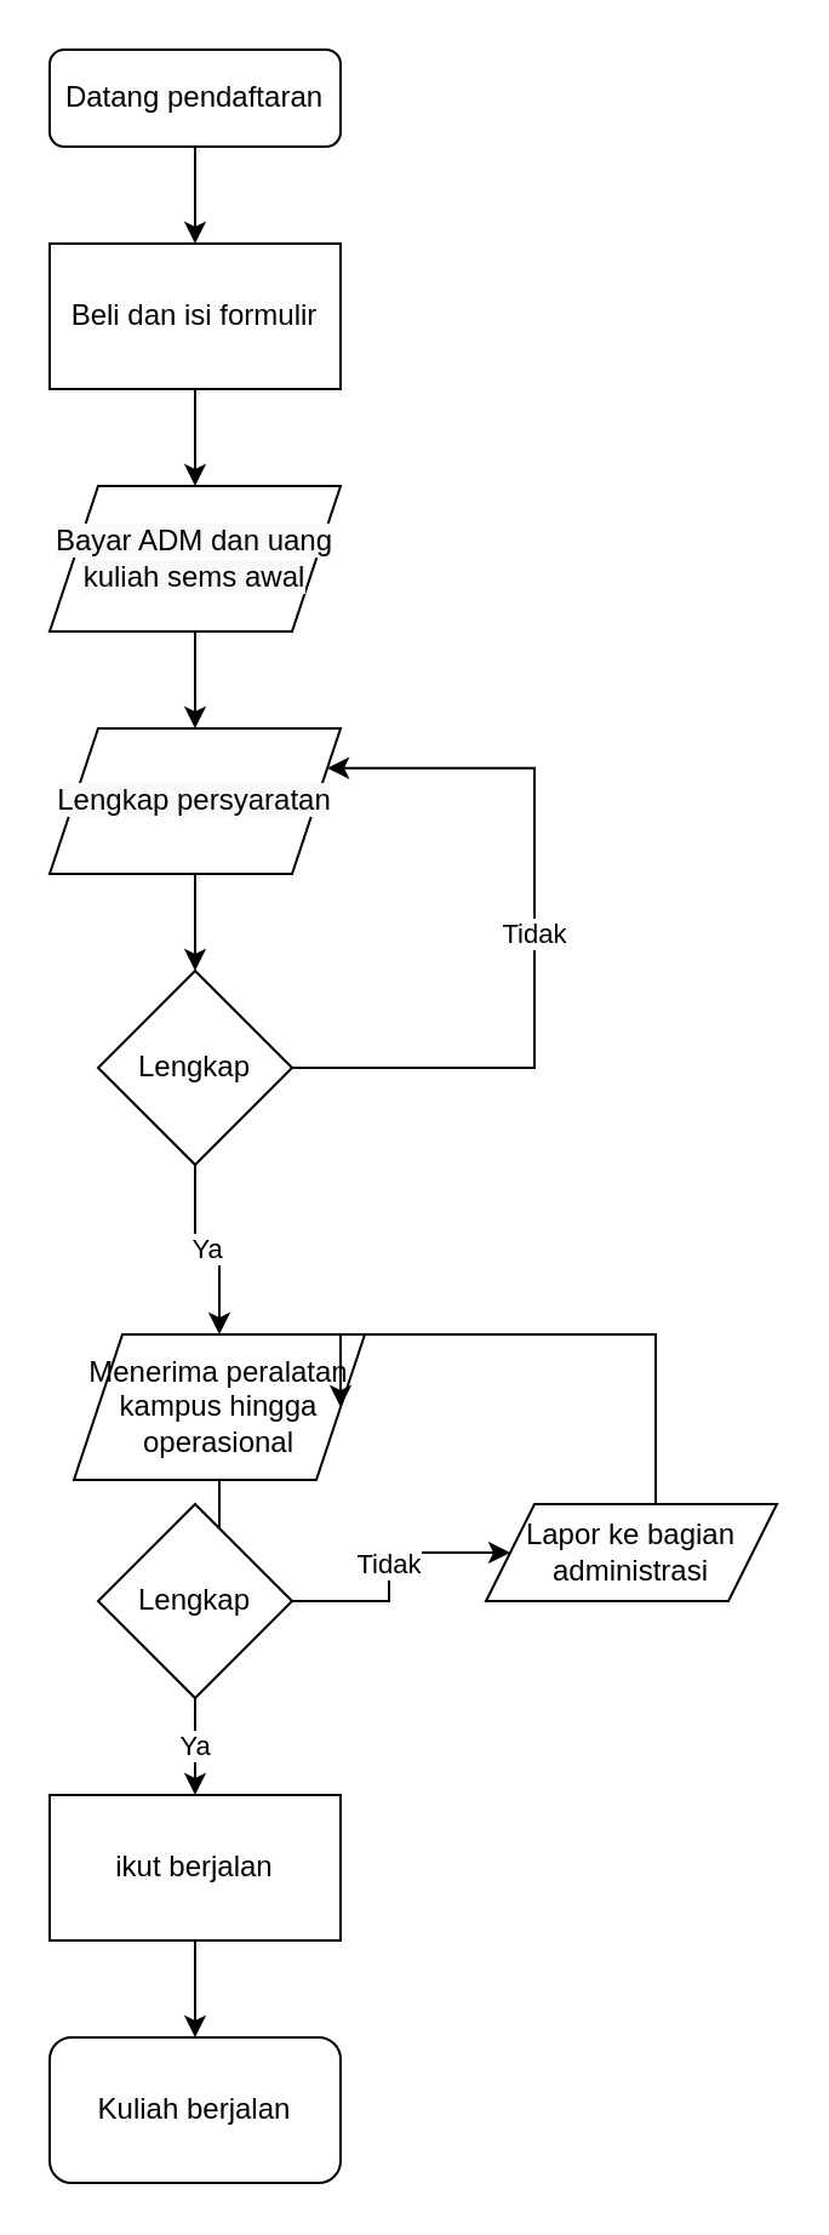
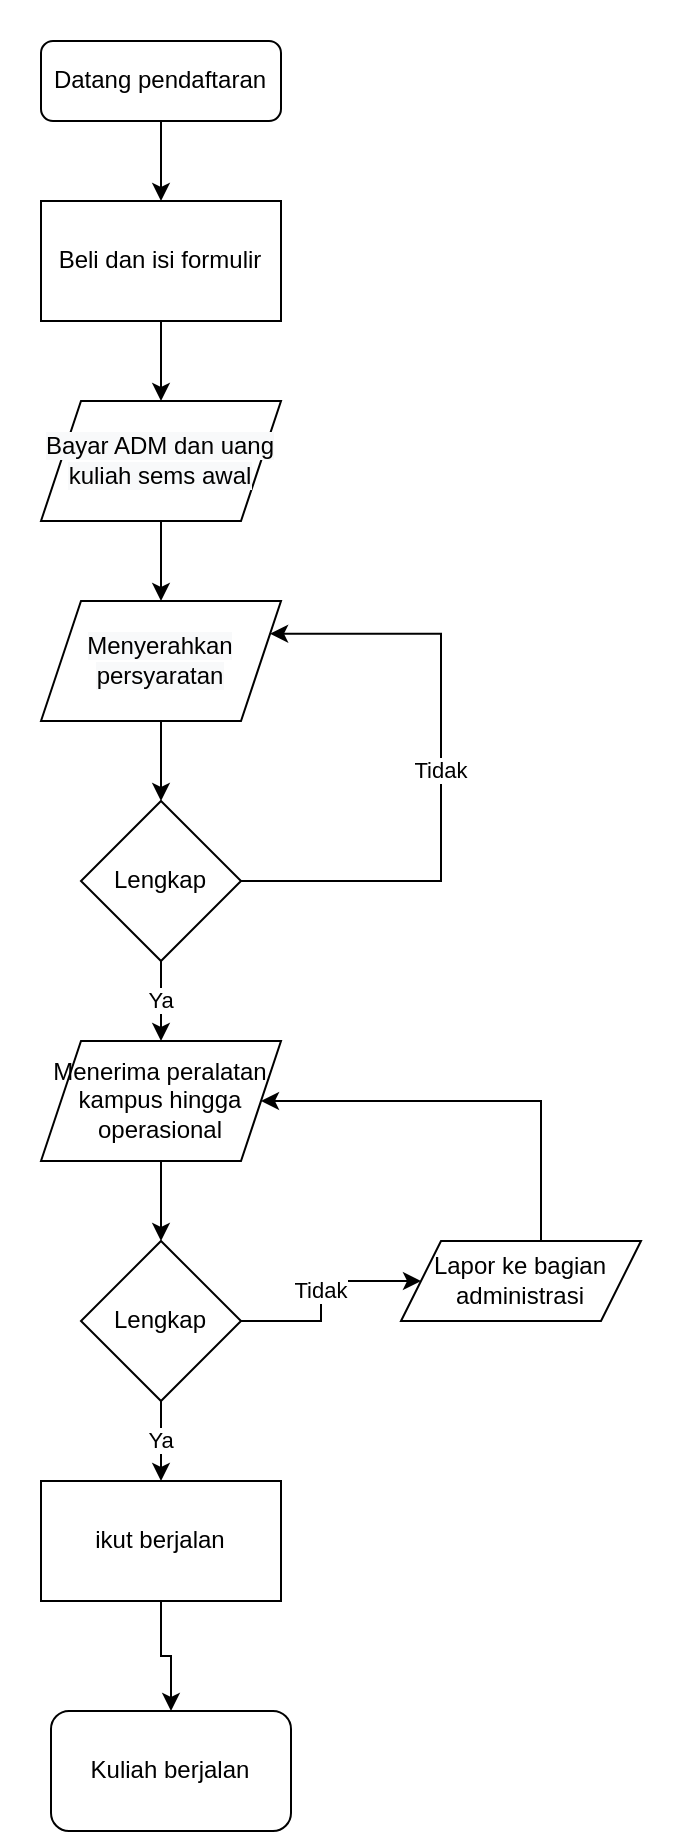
- <mxCell id="12" value="&#10;&#10;&lt;span style=&quot;color: rgb(0, 0, 0); font-family: helvetica; font-size: 12px; font-style: normal; font-weight: 400; letter-spacing: normal; text-align: center; text-indent: 0px; text-transform: none; word-spacing: 0px; background-color: rgb(248, 249, 250); display: inline; float: none;&quot;&gt;Lengkap persyaratan&lt;/span&gt;&#10;&#10;" style="shape=parallelogram;perimeter=parallelogramPerimeter;whiteSpace=wrap;html=1;fixedSize=1;" vertex="1" parent="1"><mxGeometry x="20" y="300" width="120" height="60" as="geometry" /></mxCell>
+ <mxCell id="12" value="&#10;&#10;&lt;span style=&quot;color: rgb(0, 0, 0); font-family: helvetica; font-size: 12px; font-style: normal; font-weight: 400; letter-spacing: normal; text-align: center; text-indent: 0px; text-transform: none; word-spacing: 0px; background-color: rgb(248, 249, 250); display: inline; float: none;&quot;&gt;Menyerahkan persyaratan&lt;/span&gt;&#10;&#10;" style="shape=parallelogram;perimeter=parallelogramPerimeter;whiteSpace=wrap;html=1;fixedSize=1;" vertex="1" parent="1"><mxGeometry x="20" y="300" width="120" height="60" as="geometry" /></mxCell>
- <mxCell id="14" value="Menerima peralatan kampus hingga operasional" style="shape=parallelogram;perimeter=parallelogramPerimeter;whiteSpace=wrap;html=1;fixedSize=1;" vertex="1" parent="1"><mxGeometry x="30" y="550" width="120" height="60" as="geometry" /></mxCell>
+ <mxCell id="14" value="Menerima peralatan kampus hingga operasional" style="shape=parallelogram;perimeter=parallelogramPerimeter;whiteSpace=wrap;html=1;fixedSize=1;" vertex="1" parent="1"><mxGeometry x="20" y="520" width="120" height="60" as="geometry" /></mxCell>
- <mxCell id="22" value="Kuliah berjalan" style="rounded=1;whiteSpace=wrap;html=1;" vertex="1" parent="1"><mxGeometry x="20" y="840" width="120" height="60" as="geometry" /></mxCell>
+ <mxCell id="22" value="Kuliah berjalan" style="rounded=1;whiteSpace=wrap;html=1;" vertex="1" parent="1"><mxGeometry x="25" y="855" width="120" height="60" as="geometry" /></mxCell>
